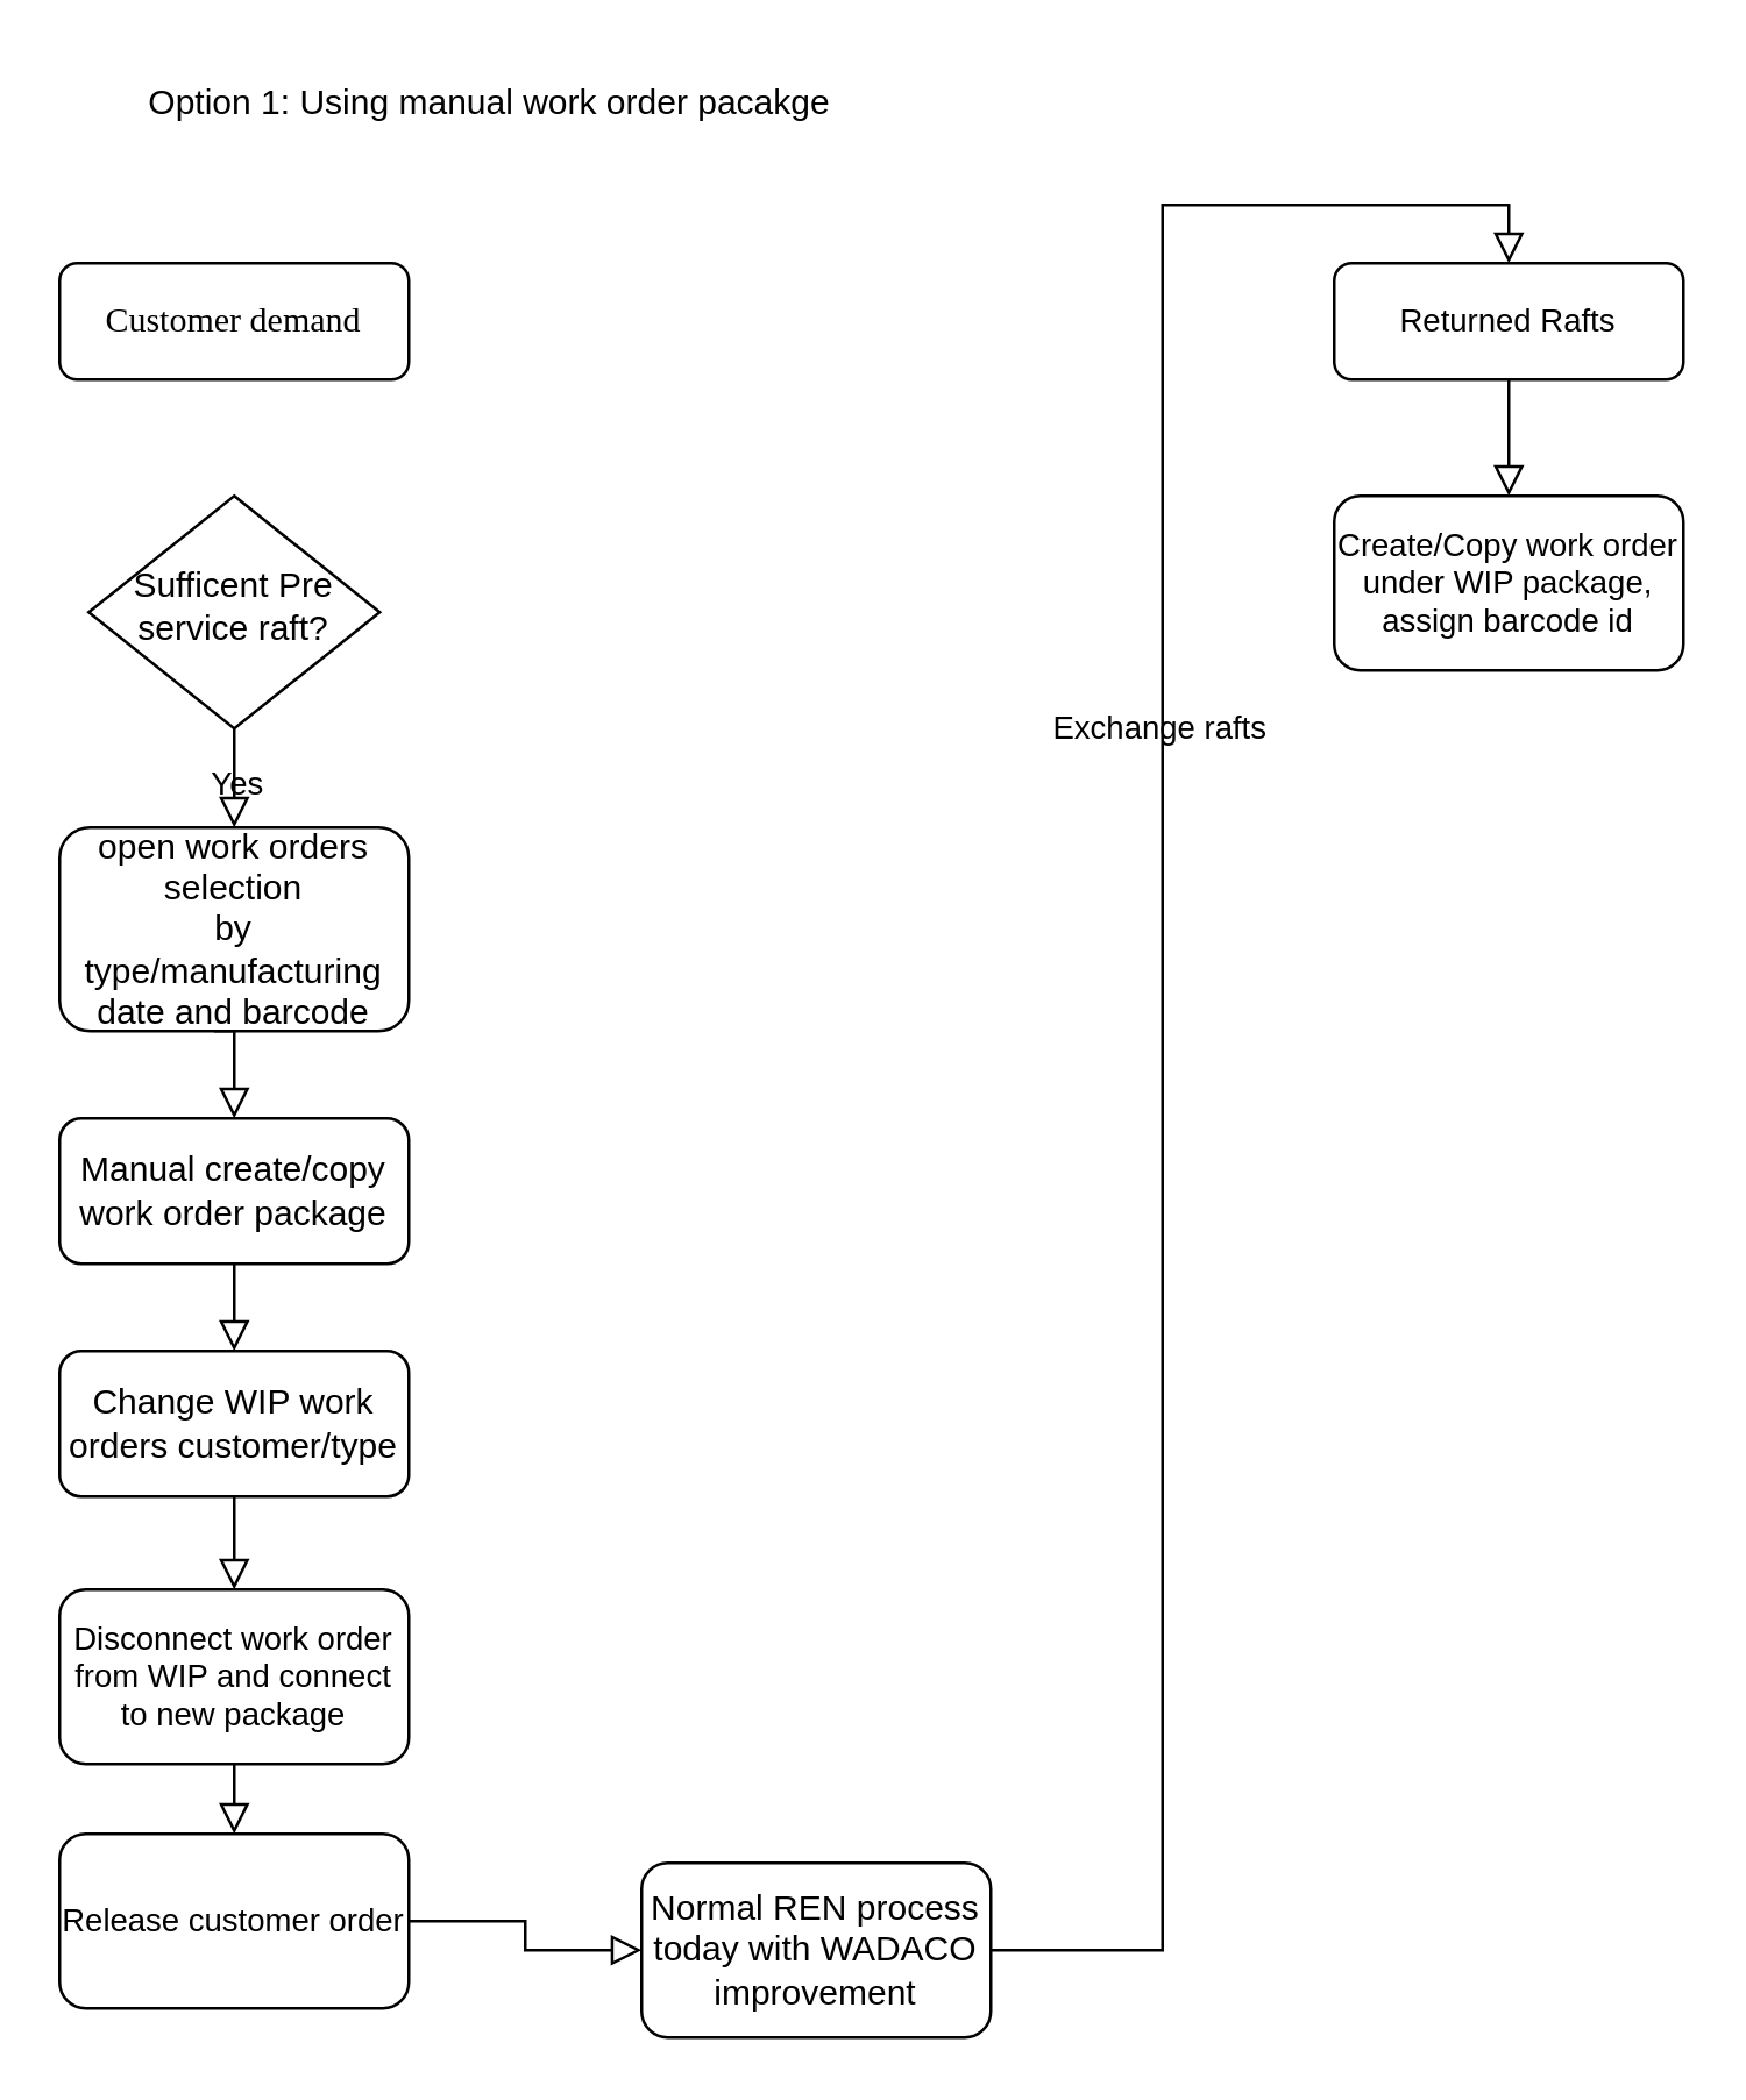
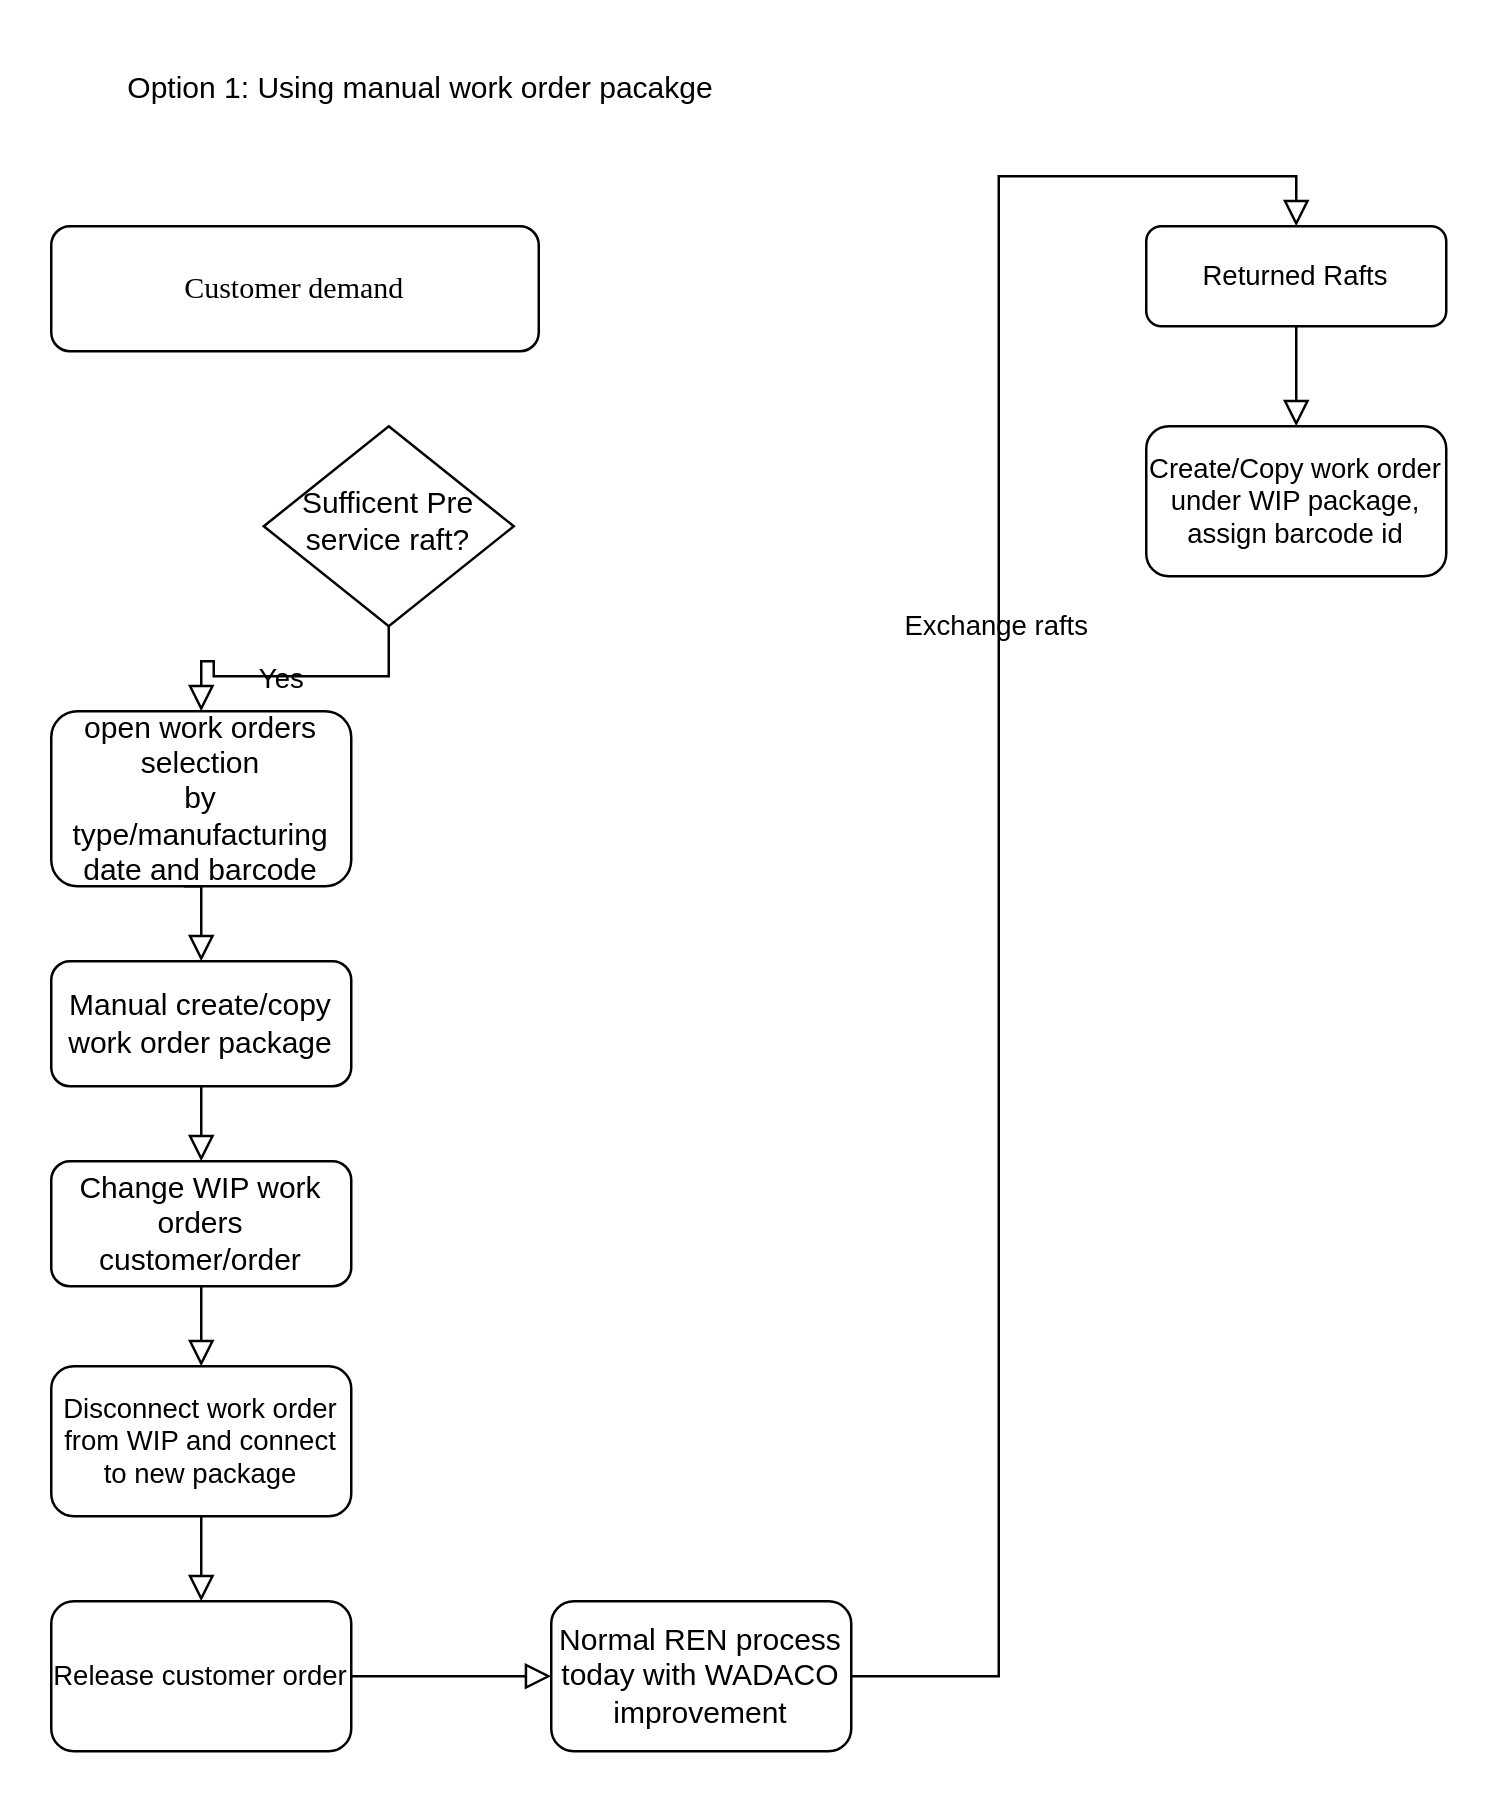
- <mxCell id="2" value="&lt;font face=&quot;Verdana&quot;&gt;Customer demand&lt;/font&gt;" style="rounded=1;whiteSpace=wrap;html=1;fontSize=12;glass=0;strokeWidth=1;shadow=0;" parent="1" vertex="1"><mxGeometry x="20" y="90" width="120" height="40" as="geometry" /></mxCell>
+ <mxCell id="2" value="&lt;font face=&quot;Verdana&quot;&gt;Customer demand&lt;/font&gt;" style="rounded=1;whiteSpace=wrap;html=1;fontSize=12;glass=0;strokeWidth=1;shadow=0;" parent="1" vertex="1"><mxGeometry x="20" y="90" width="195" height="50" as="geometry" /></mxCell>
- <mxCell id="5" value="Sufficent Pre service raft?" style="rhombus;whiteSpace=wrap;html=1;shadow=0;fontFamily=Helvetica;fontSize=12;align=center;strokeWidth=1;spacing=6;spacingTop=-4;" parent="1" vertex="1"><mxGeometry x="30" y="170" width="100" height="80" as="geometry" /></mxCell>
+ <mxCell id="5" value="Sufficent Pre service raft?" style="rhombus;whiteSpace=wrap;html=1;shadow=0;fontFamily=Helvetica;fontSize=12;align=center;strokeWidth=1;spacing=6;spacingTop=-4;" parent="1" vertex="1"><mxGeometry x="105" y="170" width="100" height="80" as="geometry" /></mxCell>
- <mxCell id="12" value="Change WIP work orders customer/type" style="rounded=1;whiteSpace=wrap;html=1;" parent="1" vertex="1"><mxGeometry x="20" y="464" width="120" height="50" as="geometry" /></mxCell>
+ <mxCell id="12" value="Change WIP work orders customer/order" style="rounded=1;whiteSpace=wrap;html=1;" parent="1" vertex="1"><mxGeometry x="20" y="464" width="120" height="50" as="geometry" /></mxCell>
- <mxCell id="16" value="Release customer order" style="rounded=1;whiteSpace=wrap;html=1;fontFamily=Helvetica;fontSize=11;fontColor=default;labelBackgroundColor=none;" parent="1" vertex="1"><mxGeometry x="20" y="630" width="120" height="60" as="geometry" /></mxCell>
+ <mxCell id="16" value="Release customer order" style="rounded=1;whiteSpace=wrap;html=1;fontFamily=Helvetica;fontSize=11;fontColor=default;labelBackgroundColor=none;" parent="1" vertex="1"><mxGeometry x="20" y="640" width="120" height="60" as="geometry" /></mxCell>
